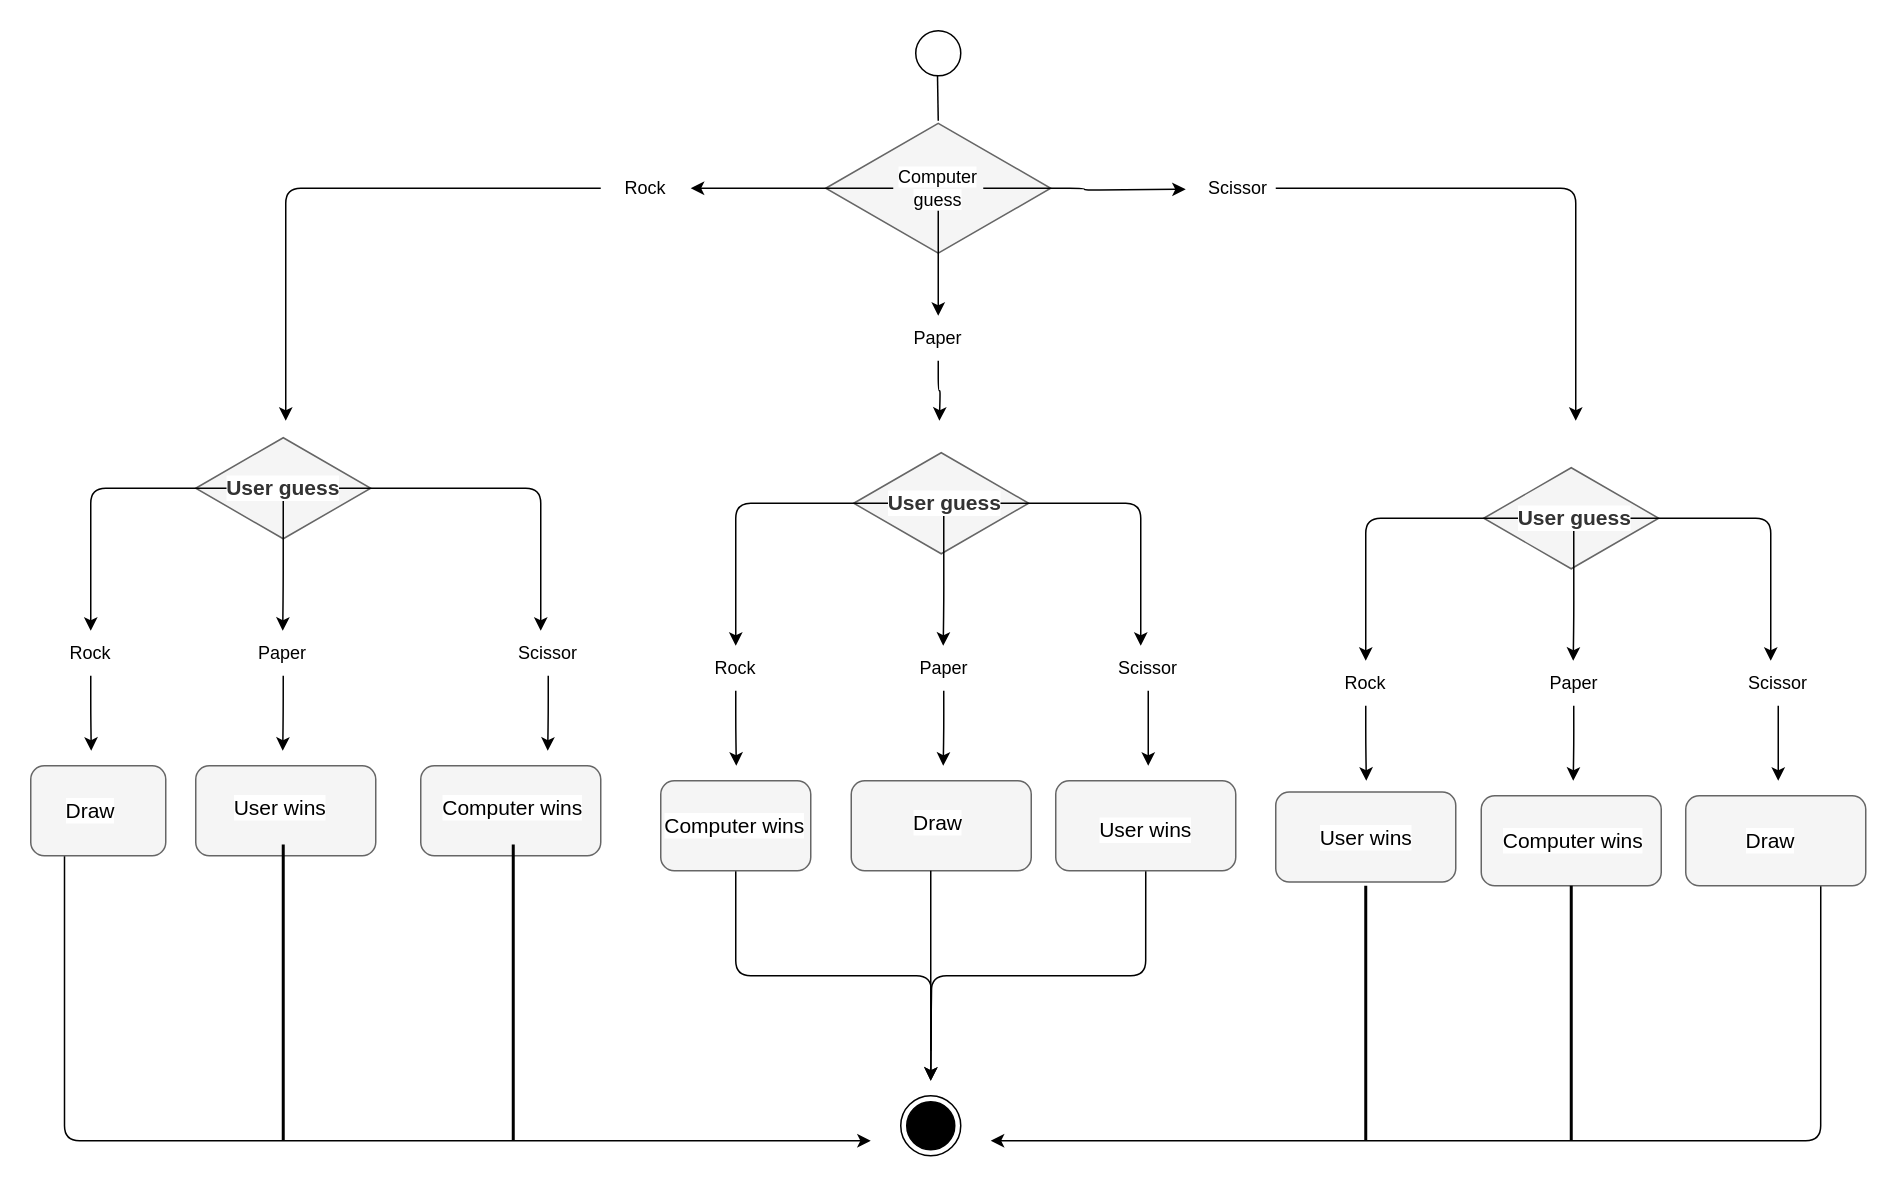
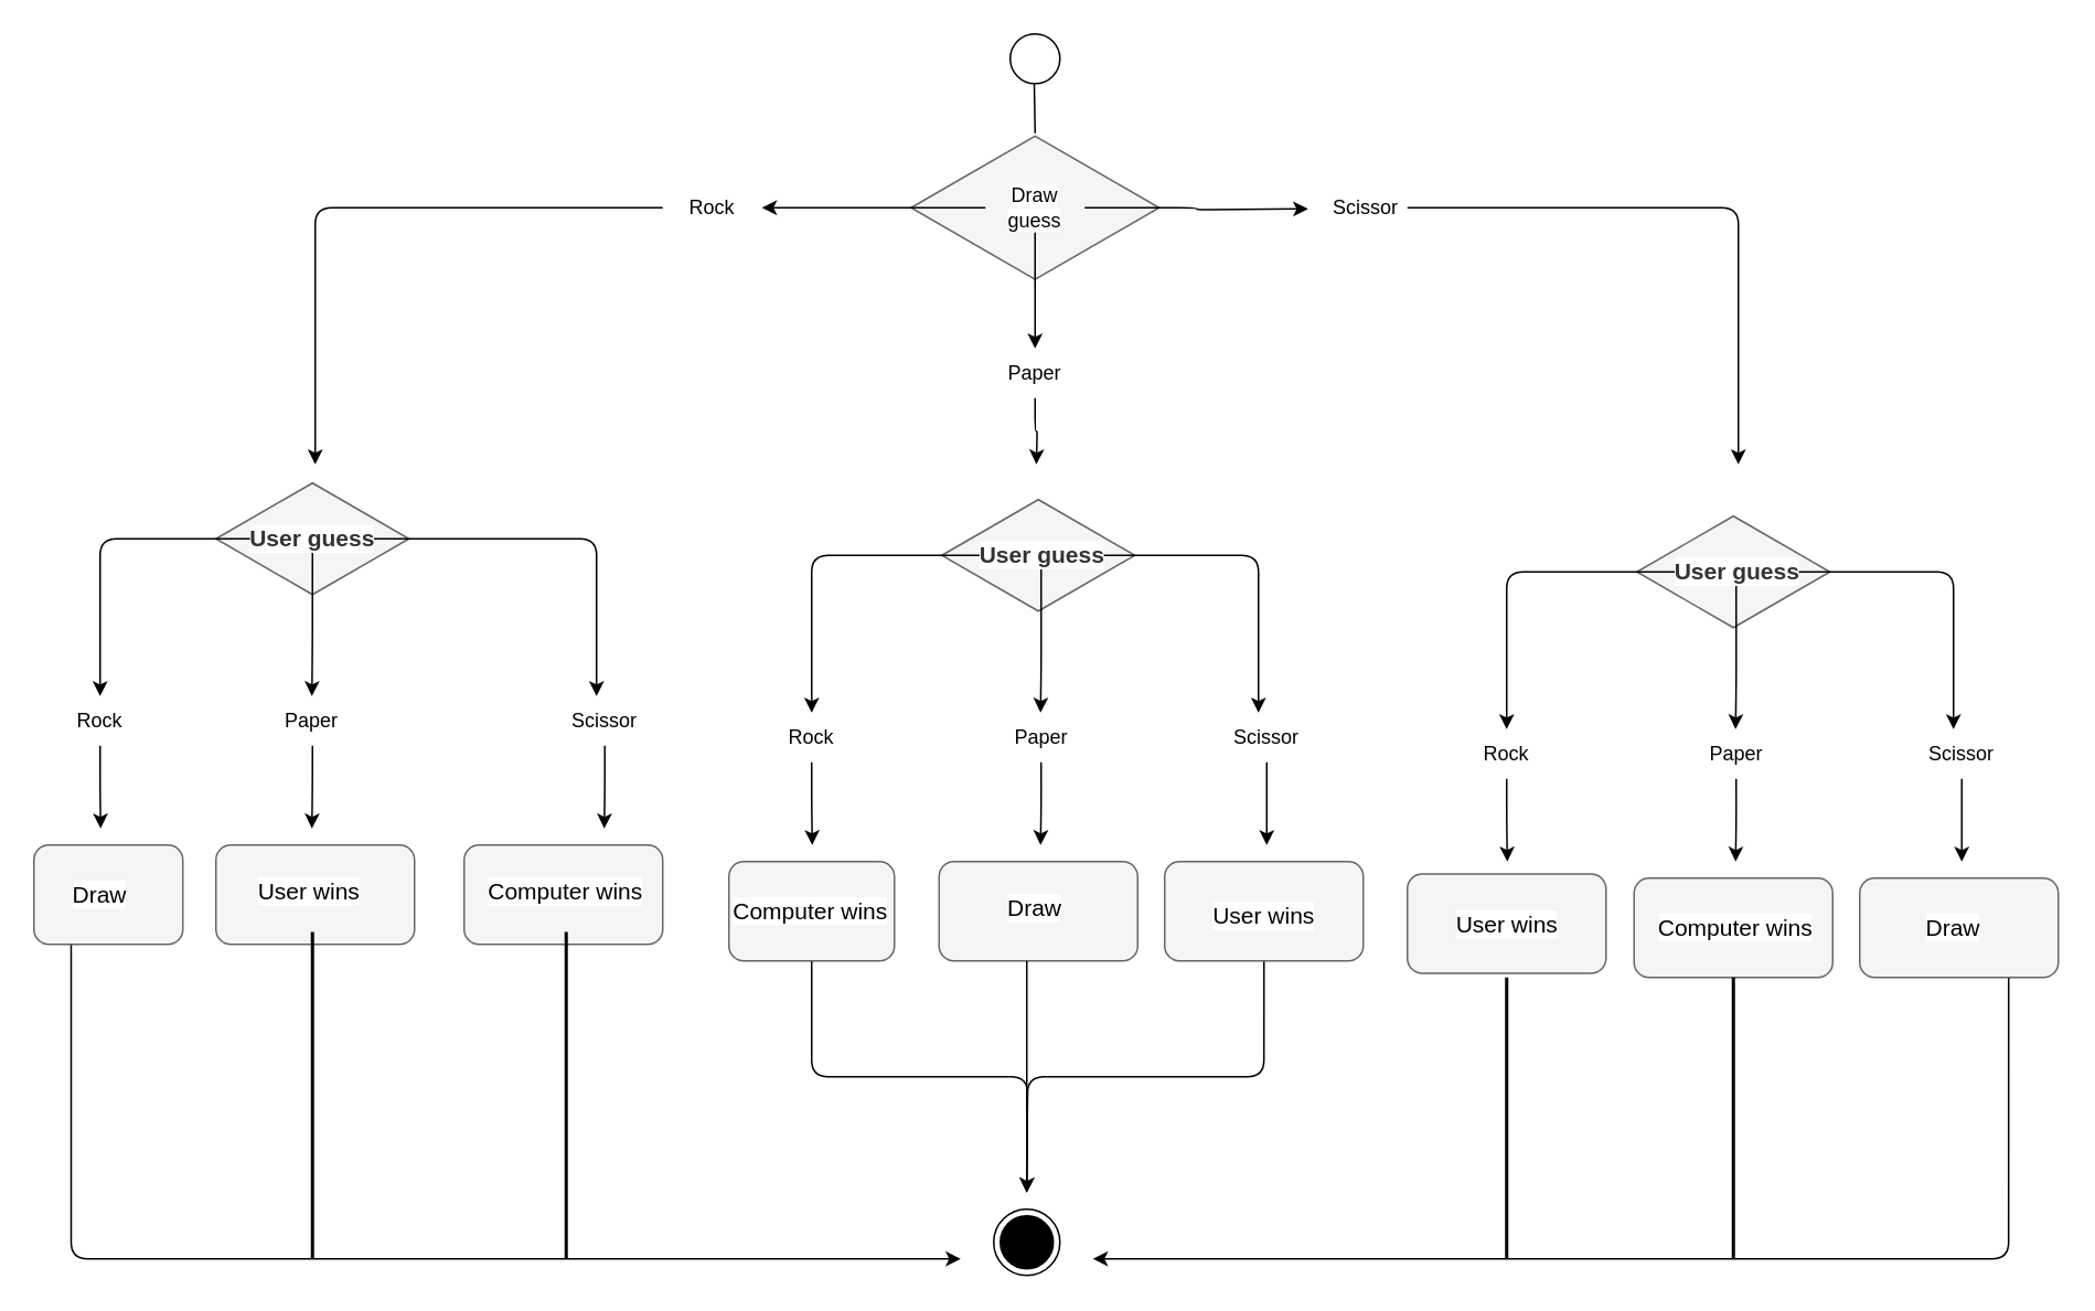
- <mxCell id="14" value="&lt;font style=&quot;background-color: rgb(255, 255, 255);&quot; color=&quot;#000000&quot;&gt;Computer&lt;br&gt;guess&lt;br&gt;&lt;/font&gt;" style="text;html=1;strokeColor=none;fillColor=none;align=center;verticalAlign=middle;whiteSpace=wrap;rounded=0;" vertex="1" parent="1"><mxGeometry x="595" y="110" width="60" height="30" as="geometry" /></mxCell>
+ <mxCell id="14" value="&lt;font style=&quot;background-color: rgb(255, 255, 255);&quot; color=&quot;#000000&quot;&gt;Draw&lt;br&gt;guess&lt;br&gt;&lt;/font&gt;" style="text;html=1;strokeColor=none;fillColor=none;align=center;verticalAlign=middle;whiteSpace=wrap;rounded=0;" vertex="1" parent="1"><mxGeometry x="595" y="110" width="60" height="30" as="geometry" /></mxCell>
